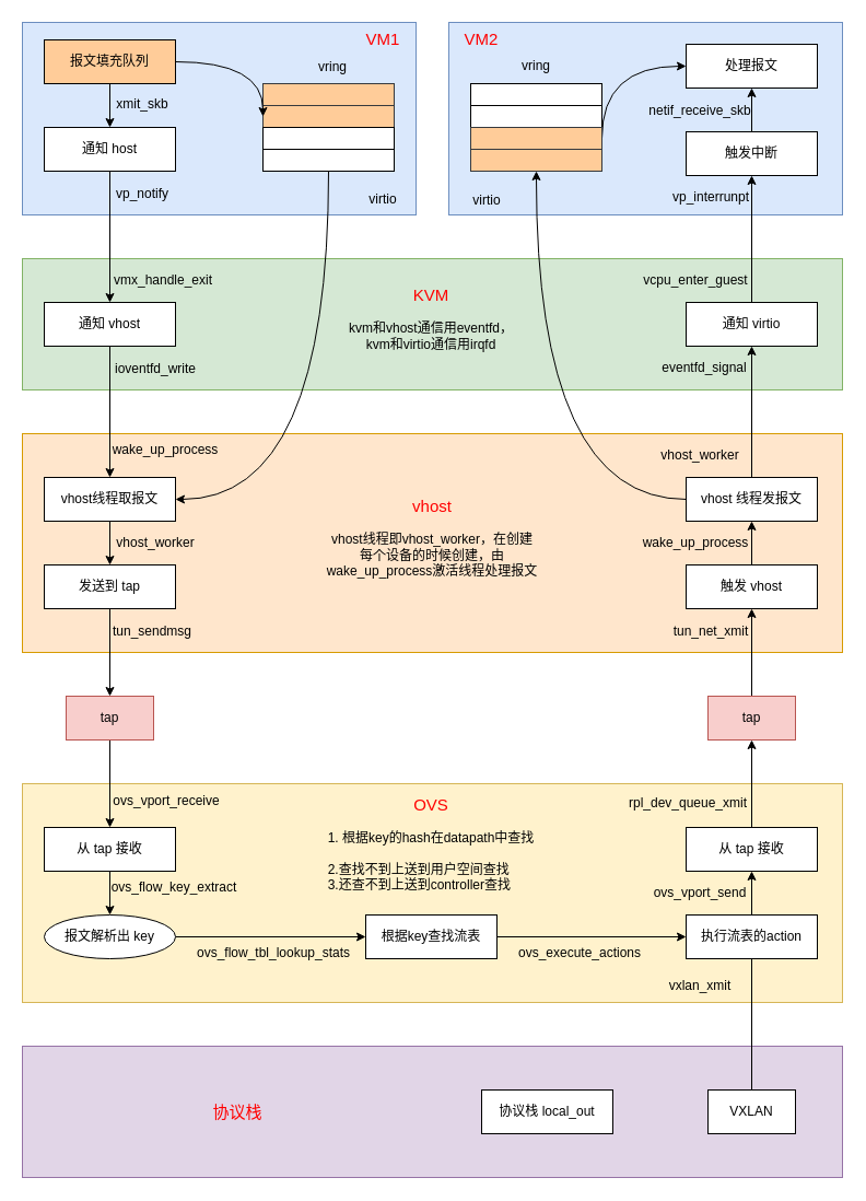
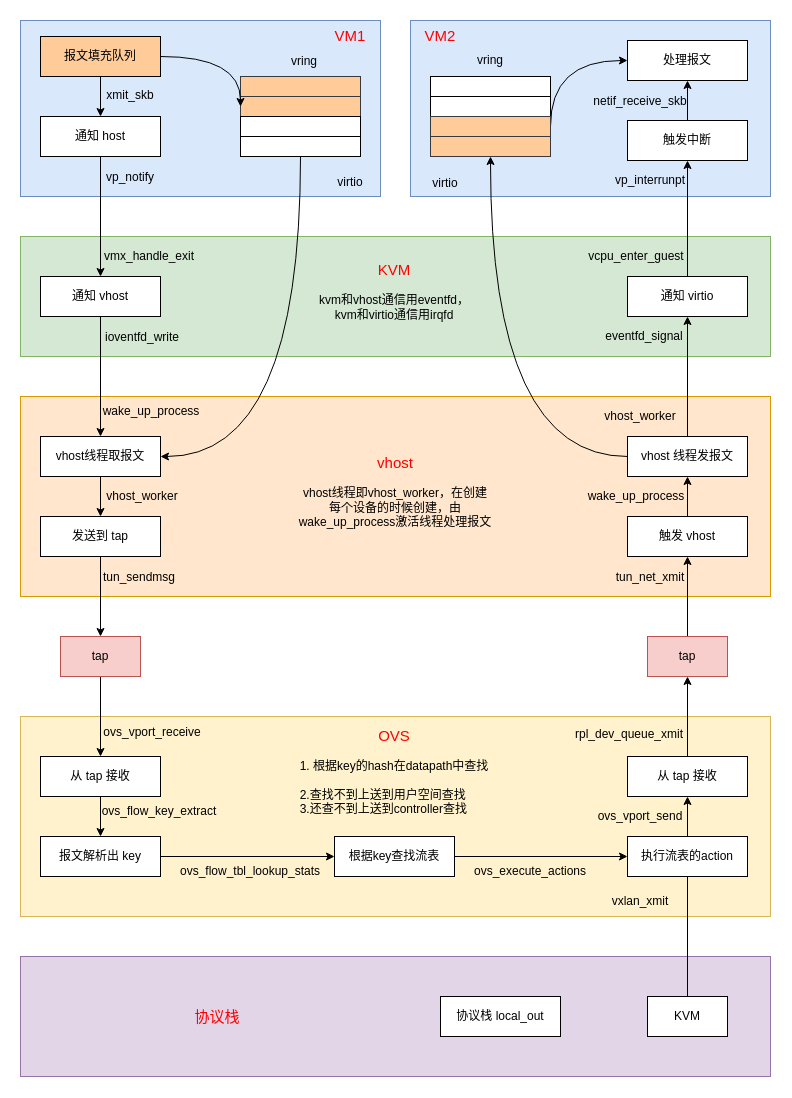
- <mxCell id="35" value="报文解析出 key" style="ellipse;whiteSpace=wrap;html=1;" vertex="1" parent="1"><mxGeometry x="40" y="836" width="120" height="40" as="geometry" /></mxCell>
+ <mxCell id="35" value="报文解析出 key" style="rounded=0;whiteSpace=wrap;html=1;" vertex="1" parent="1"><mxGeometry x="40" y="836" width="120" height="40" as="geometry" /></mxCell>
- <mxCell id="83" value="VXLAN" style="rounded=0;whiteSpace=wrap;html=1;" vertex="1" parent="1"><mxGeometry x="647" y="996" width="80" height="40" as="geometry" /></mxCell>
+ <mxCell id="83" value="KVM" style="rounded=0;whiteSpace=wrap;html=1;" vertex="1" parent="1"><mxGeometry x="647" y="996" width="80" height="40" as="geometry" /></mxCell>
